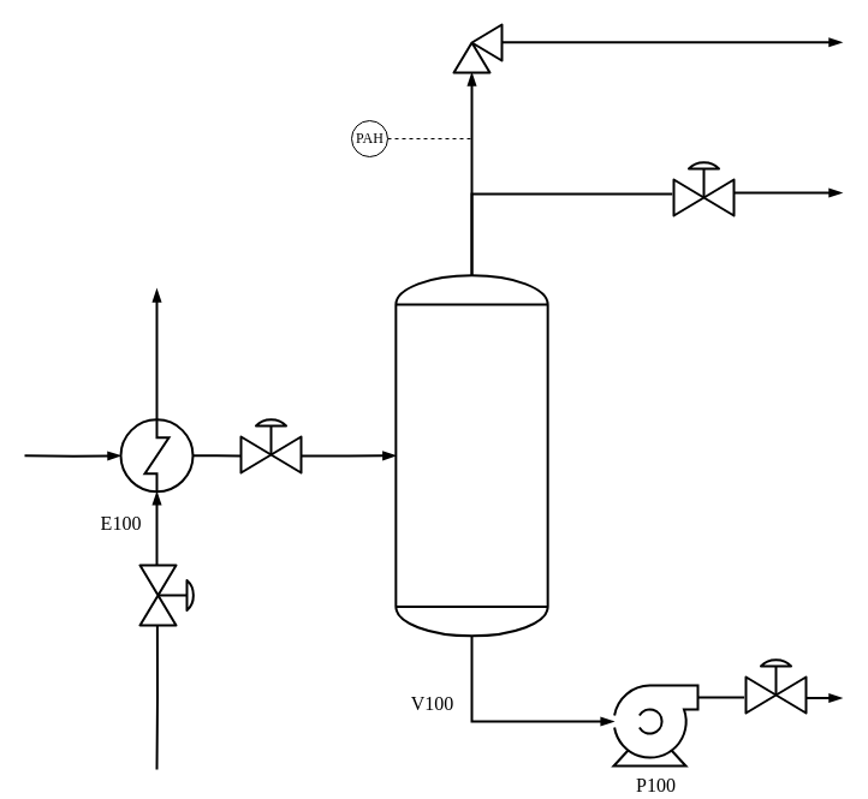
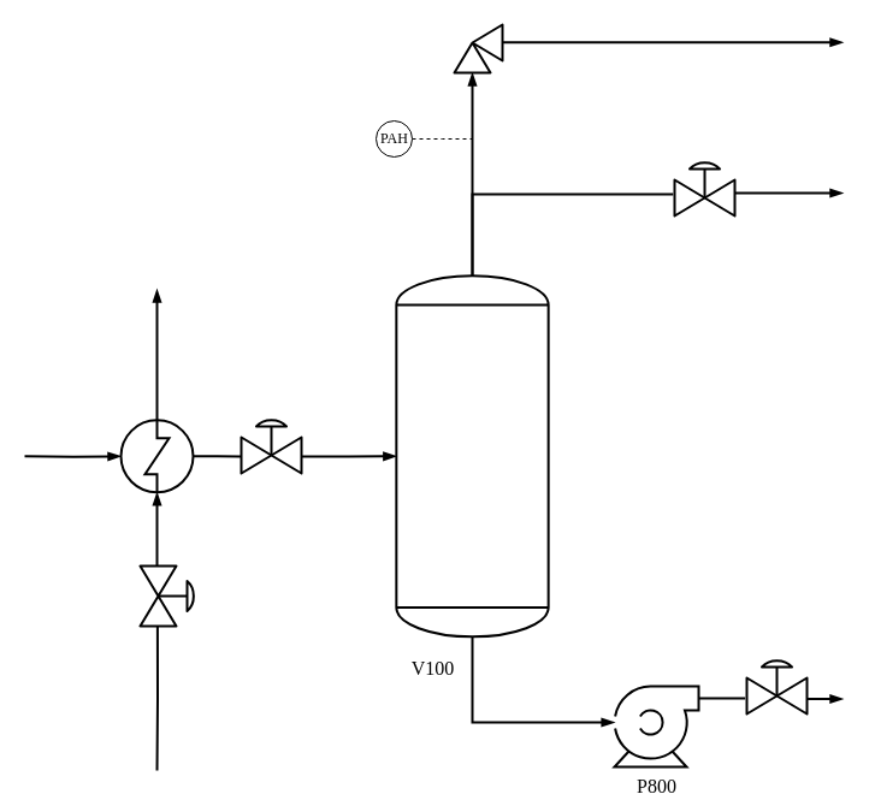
- <mxCell id="14" value="PAH" style="html=1;outlineConnect=0;align=center;dashed=0;aspect=fixed;shape=mxgraph.pid2inst.discInst;mounting=field;strokeWidth=1;fontFamily=IBM Plex sans;" vertex="1" parent="1"><mxGeometry x="292" y="100" width="30" height="30" as="geometry" /></mxCell>
+ <mxCell id="14" value="PAH" style="html=1;outlineConnect=0;align=center;dashed=0;aspect=fixed;shape=mxgraph.pid2inst.discInst;mounting=field;strokeWidth=1;fontFamily=IBM Plex sans;" vertex="1" parent="1"><mxGeometry x="312" y="100" width="30" height="30" as="geometry" /></mxCell>
- <mxCell id="16" value="&lt;span style=&quot;font-family: &amp;quot;IBM Plex sans&amp;quot;; font-size: 16px;&quot;&gt;E100&lt;/span&gt;" style="text;html=1;align=center;verticalAlign=middle;resizable=0;points=[];autosize=1;strokeColor=none;fillColor=none;" vertex="1" parent="1"><mxGeometry x="70" y="420" width="60" height="30" as="geometry" /></mxCell>
- <mxCell id="15" value="V100" style="text;html=1;align=center;verticalAlign=middle;resizable=0;points=[];autosize=1;strokeColor=none;fillColor=none;fontFamily=IBM Plex sans;fontSize=16;" vertex="1" parent="1"><mxGeometry x="328.84" y="570" width="60" height="30" as="geometry" /></mxCell>
+ <mxCell id="15" value="V100" style="text;html=1;align=center;verticalAlign=middle;resizable=0;points=[];autosize=1;strokeColor=none;fillColor=none;fontFamily=IBM Plex sans;fontSize=16;" vertex="1" parent="1"><mxGeometry x="328.84" y="540" width="60" height="30" as="geometry" /></mxCell>
- <mxCell id="3" value="P100" style="shape=mxgraph.pid.pumps.centrifugal_pump_1;html=1;pointerEvents=1;align=center;verticalLabelPosition=bottom;verticalAlign=top;dashed=0;strokeWidth=2;fontFamily=IBM Plex sans;fontSize=16;" vertex="1" parent="1"><mxGeometry x="510" y="570" width="70" height="67" as="geometry" /></mxCell>
+ <mxCell id="3" value="P800" style="shape=mxgraph.pid.pumps.centrifugal_pump_1;html=1;pointerEvents=1;align=center;verticalLabelPosition=bottom;verticalAlign=top;dashed=0;strokeWidth=2;fontFamily=IBM Plex sans;fontSize=16;" vertex="1" parent="1"><mxGeometry x="510" y="570" width="70" height="67" as="geometry" /></mxCell>
